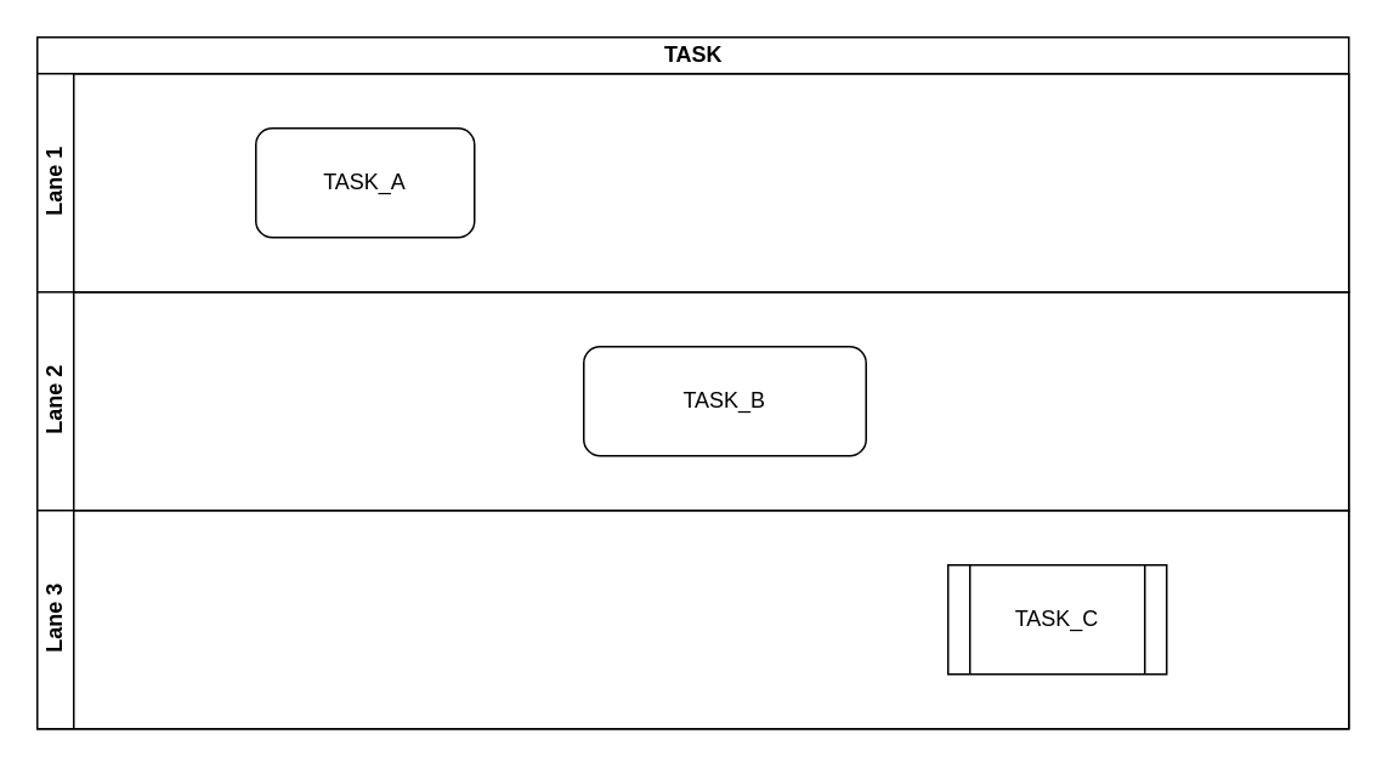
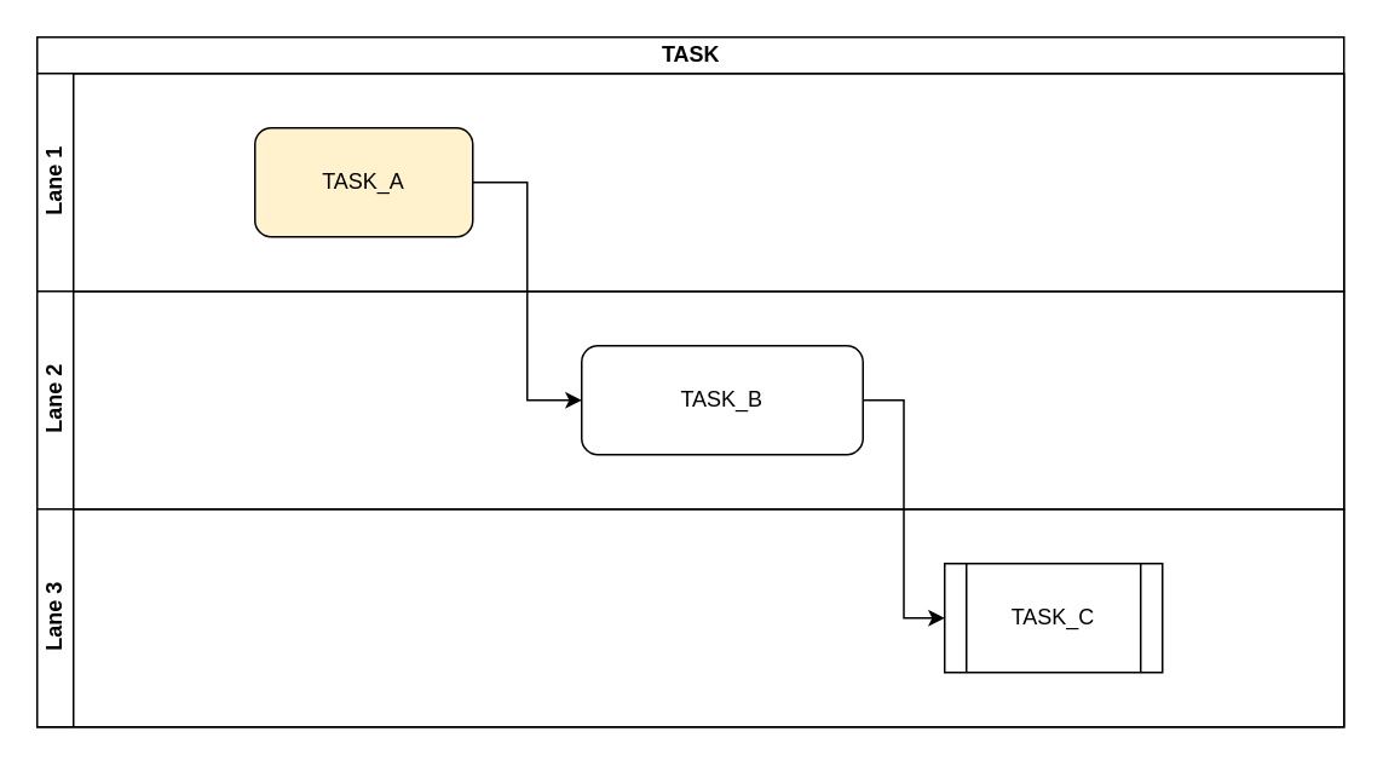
- <mxCell id="4" value="TASK_A" style="rounded=1;whiteSpace=wrap;html=1;" vertex="1" parent="3"><mxGeometry x="120" y="30" width="120" height="60" as="geometry" /></mxCell>
+ <mxCell id="4" value="TASK_A" style="rounded=1;whiteSpace=wrap;html=1;fillColor=#fff2cc;" vertex="1" parent="3"><mxGeometry x="120" y="30" width="120" height="60" as="geometry" /></mxCell>
+ <mxCell id="9" style="edgeStyle=orthogonalEdgeStyle;rounded=0;orthogonalLoop=1;jettySize=auto;html=1;exitX=1;exitY=0.5;exitDx=0;exitDy=0;entryX=0;entryY=0.5;entryDx=0;entryDy=0;" edge="1" parent="2" source="4" target="6"><mxGeometry relative="1" as="geometry" /></mxCell>
+ <mxCell id="10" style="edgeStyle=orthogonalEdgeStyle;rounded=0;orthogonalLoop=1;jettySize=auto;html=1;exitX=1;exitY=0.5;exitDx=0;exitDy=0;entryX=0;entryY=0.5;entryDx=0;entryDy=0;" edge="1" parent="2" source="6" target="8"><mxGeometry relative="1" as="geometry" /></mxCell>
